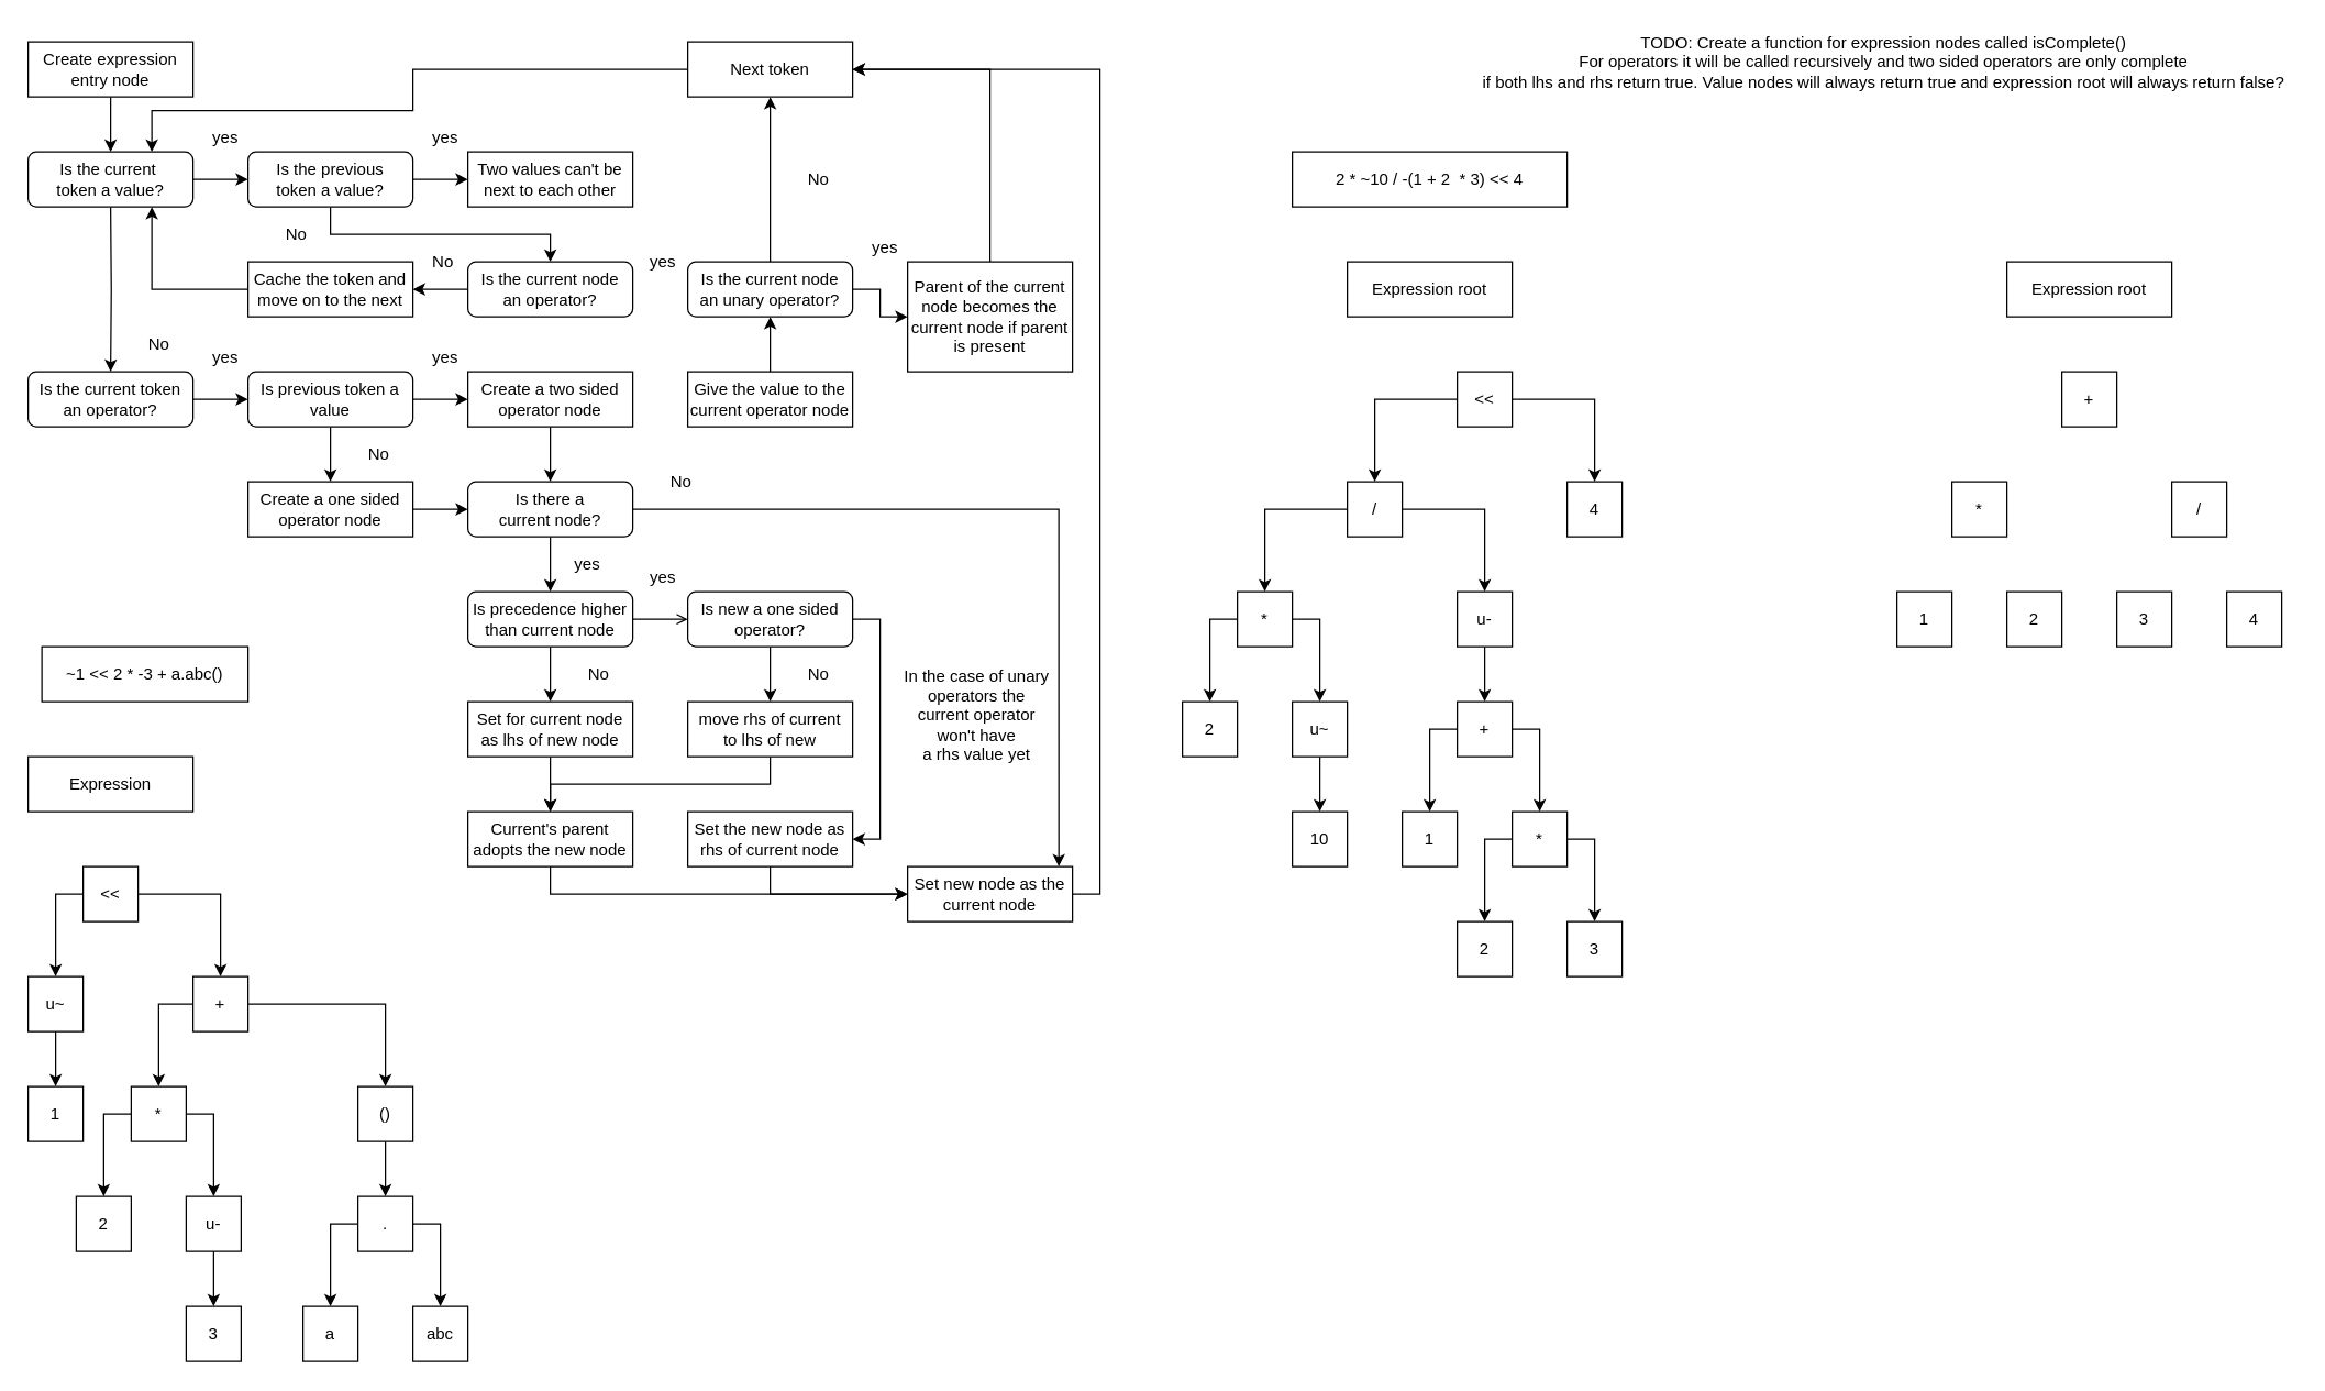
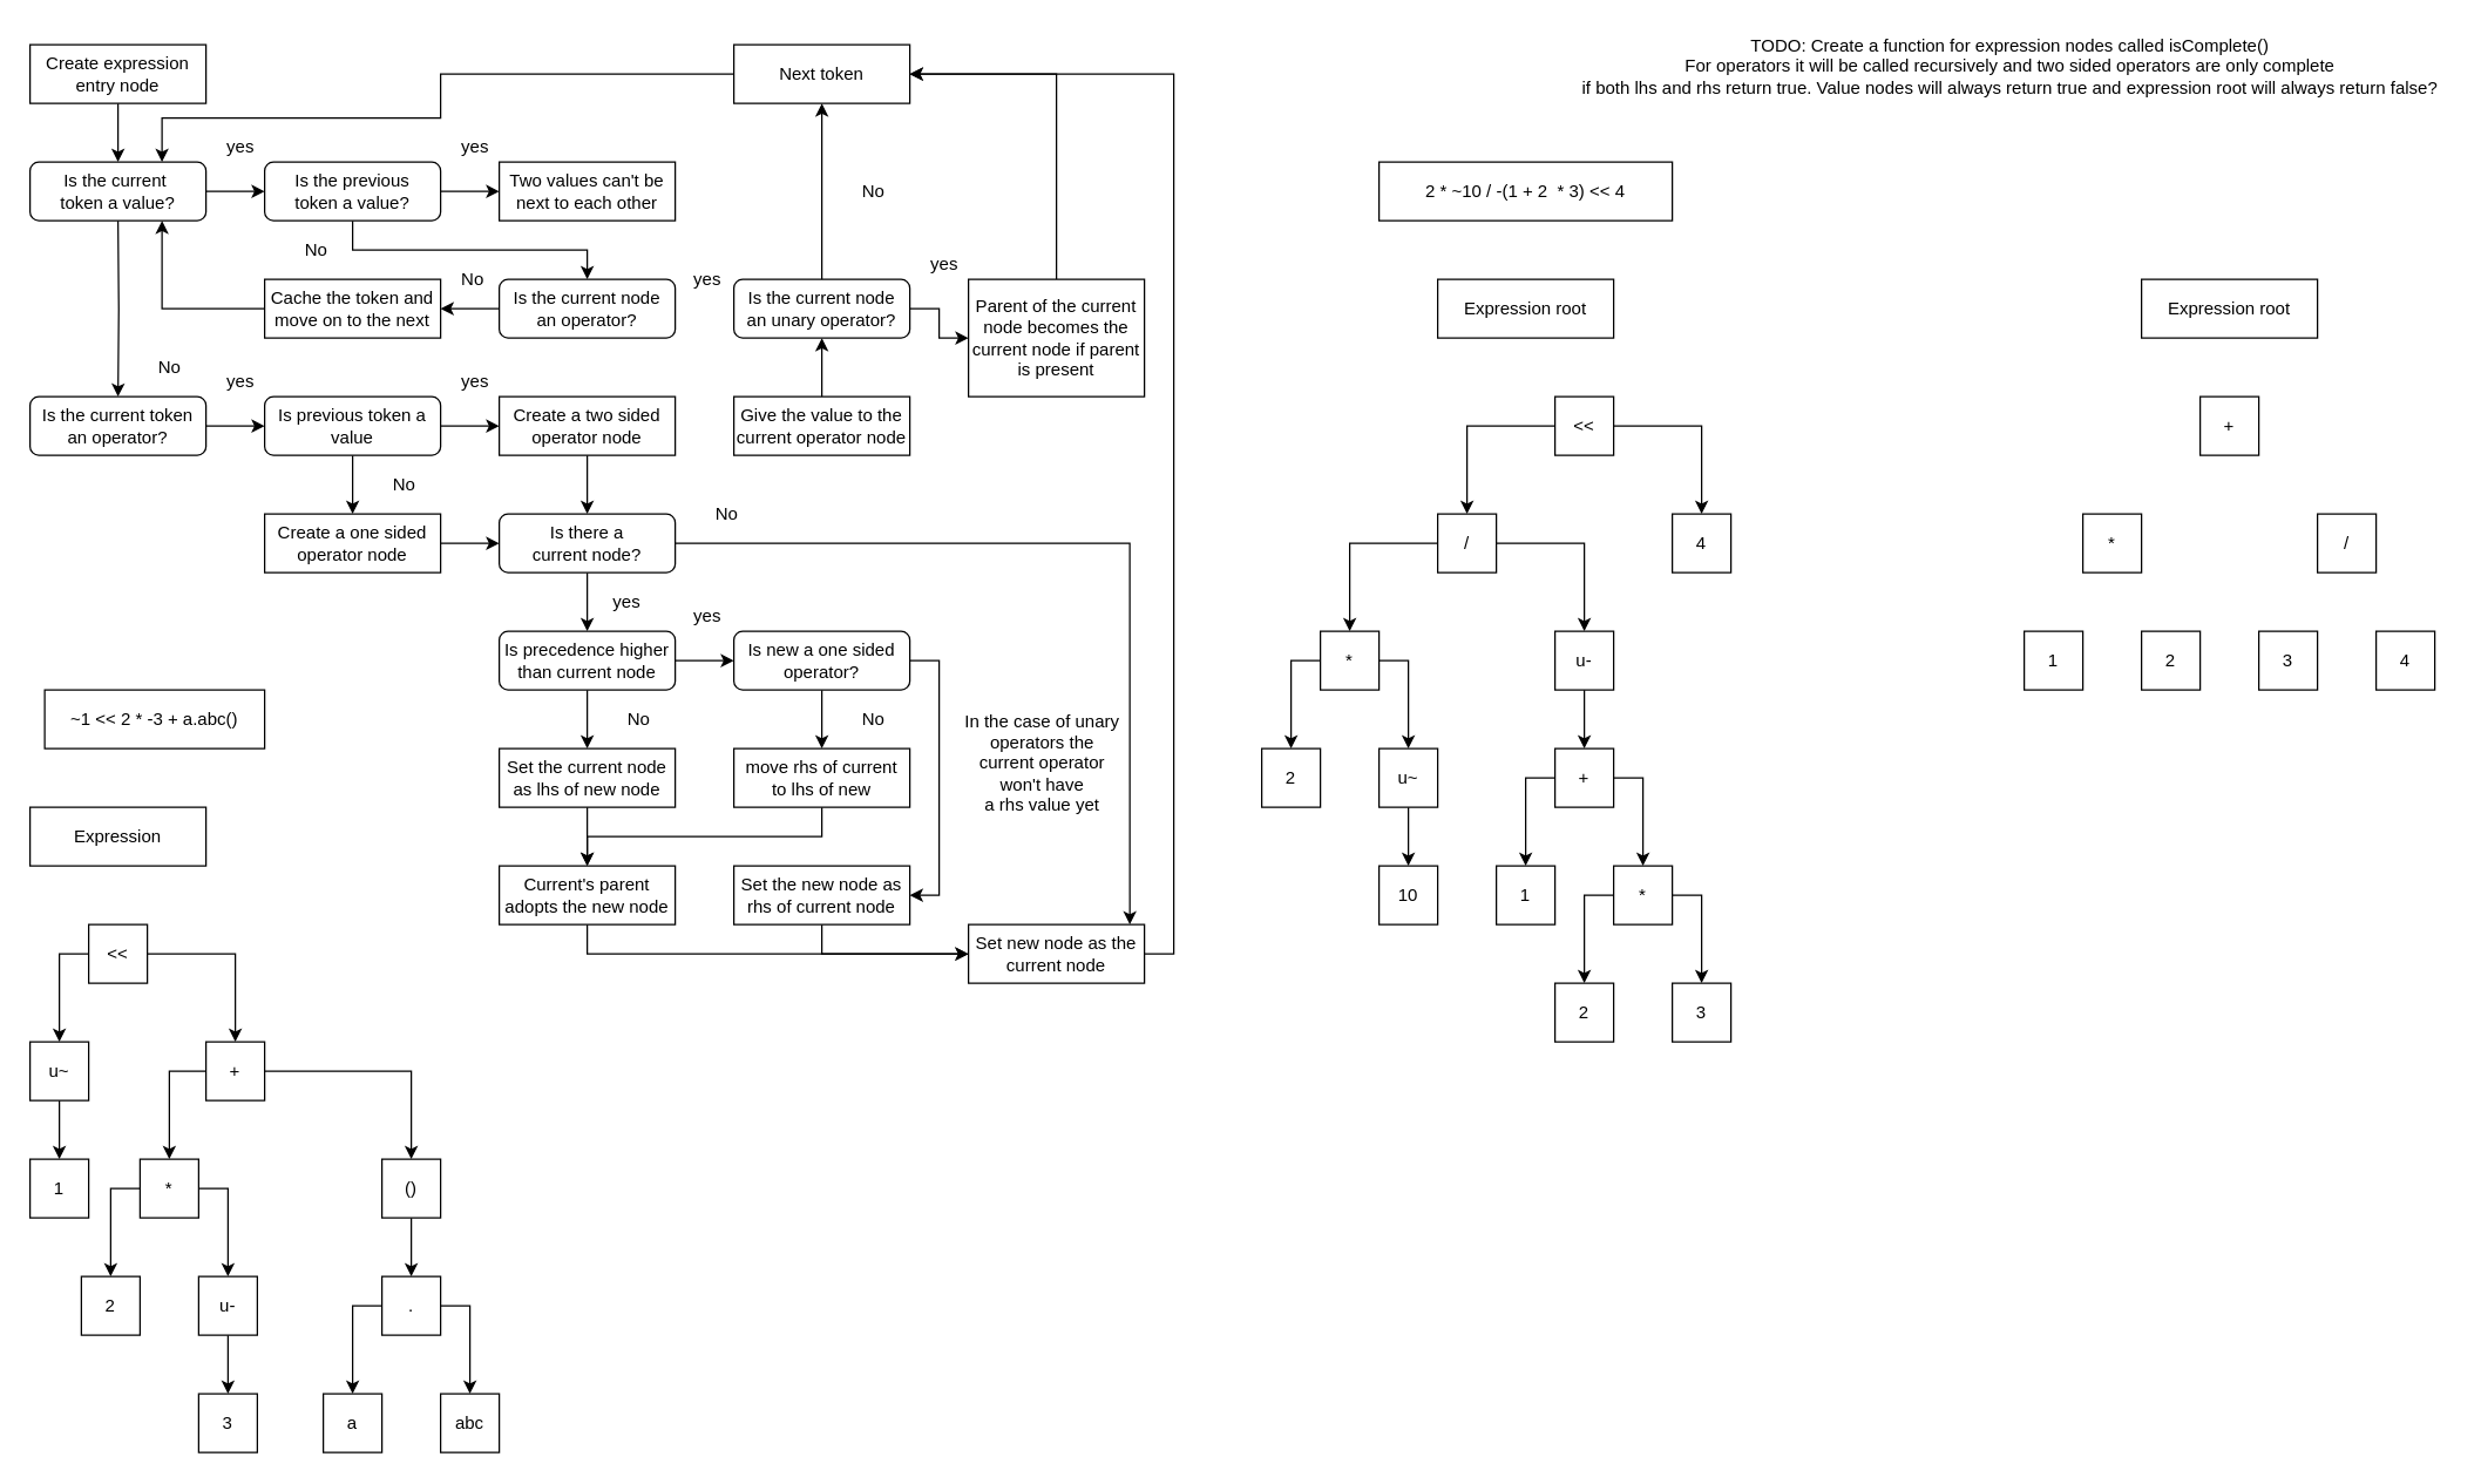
- <mxCell id="40" style="edgeStyle=orthogonalEdgeStyle;rounded=0;orthogonalLoop=1;jettySize=auto;html=1;exitX=1;exitY=0.5;exitDx=0;exitDy=0;entryX=0;entryY=0.5;entryDx=0;entryDy=0;endArrow=open;" parent="1" source="41" target="56" edge="1"><mxGeometry relative="1" as="geometry" /></mxCell>
+ <mxCell id="40" style="edgeStyle=orthogonalEdgeStyle;rounded=0;orthogonalLoop=1;jettySize=auto;html=1;exitX=1;exitY=0.5;exitDx=0;exitDy=0;entryX=0;entryY=0.5;entryDx=0;entryDy=0;" parent="1" source="41" target="56" edge="1"><mxGeometry relative="1" as="geometry" /></mxCell>
- <mxCell id="47" value="Set for current node as lhs of new node" style="whiteSpace=wrap;html=1;" parent="1" vertex="1"><mxGeometry x="340" y="510" width="120" height="40" as="geometry" /></mxCell>
+ <mxCell id="47" value="Set the current node as lhs of new node" style="whiteSpace=wrap;html=1;" parent="1" vertex="1"><mxGeometry x="340" y="510" width="120" height="40" as="geometry" /></mxCell>
